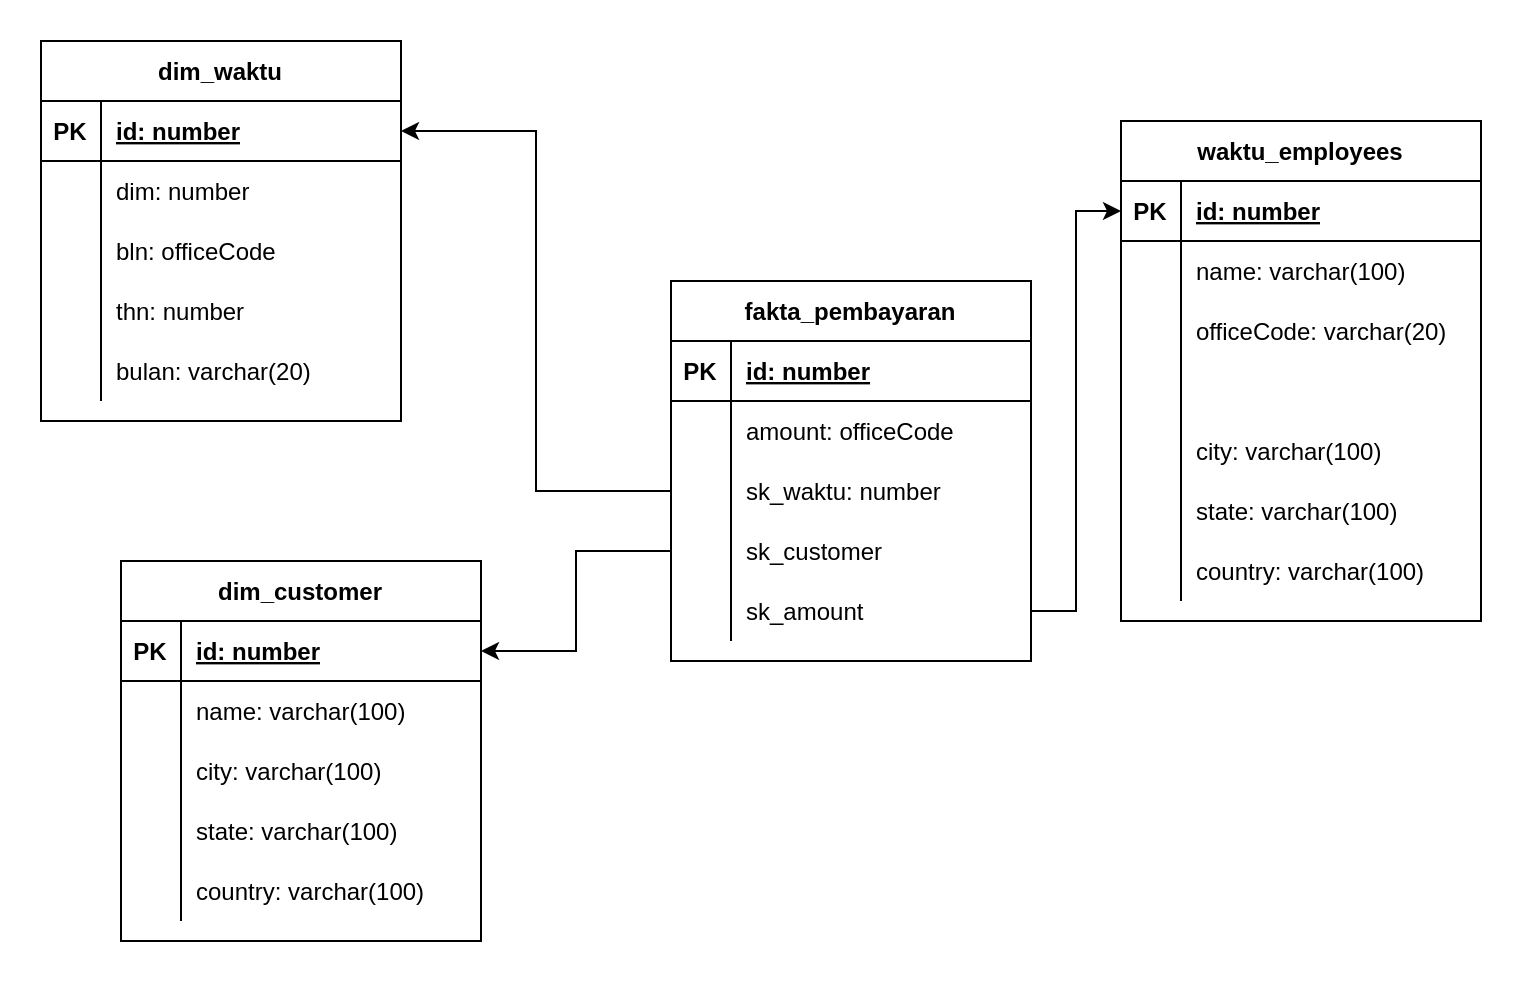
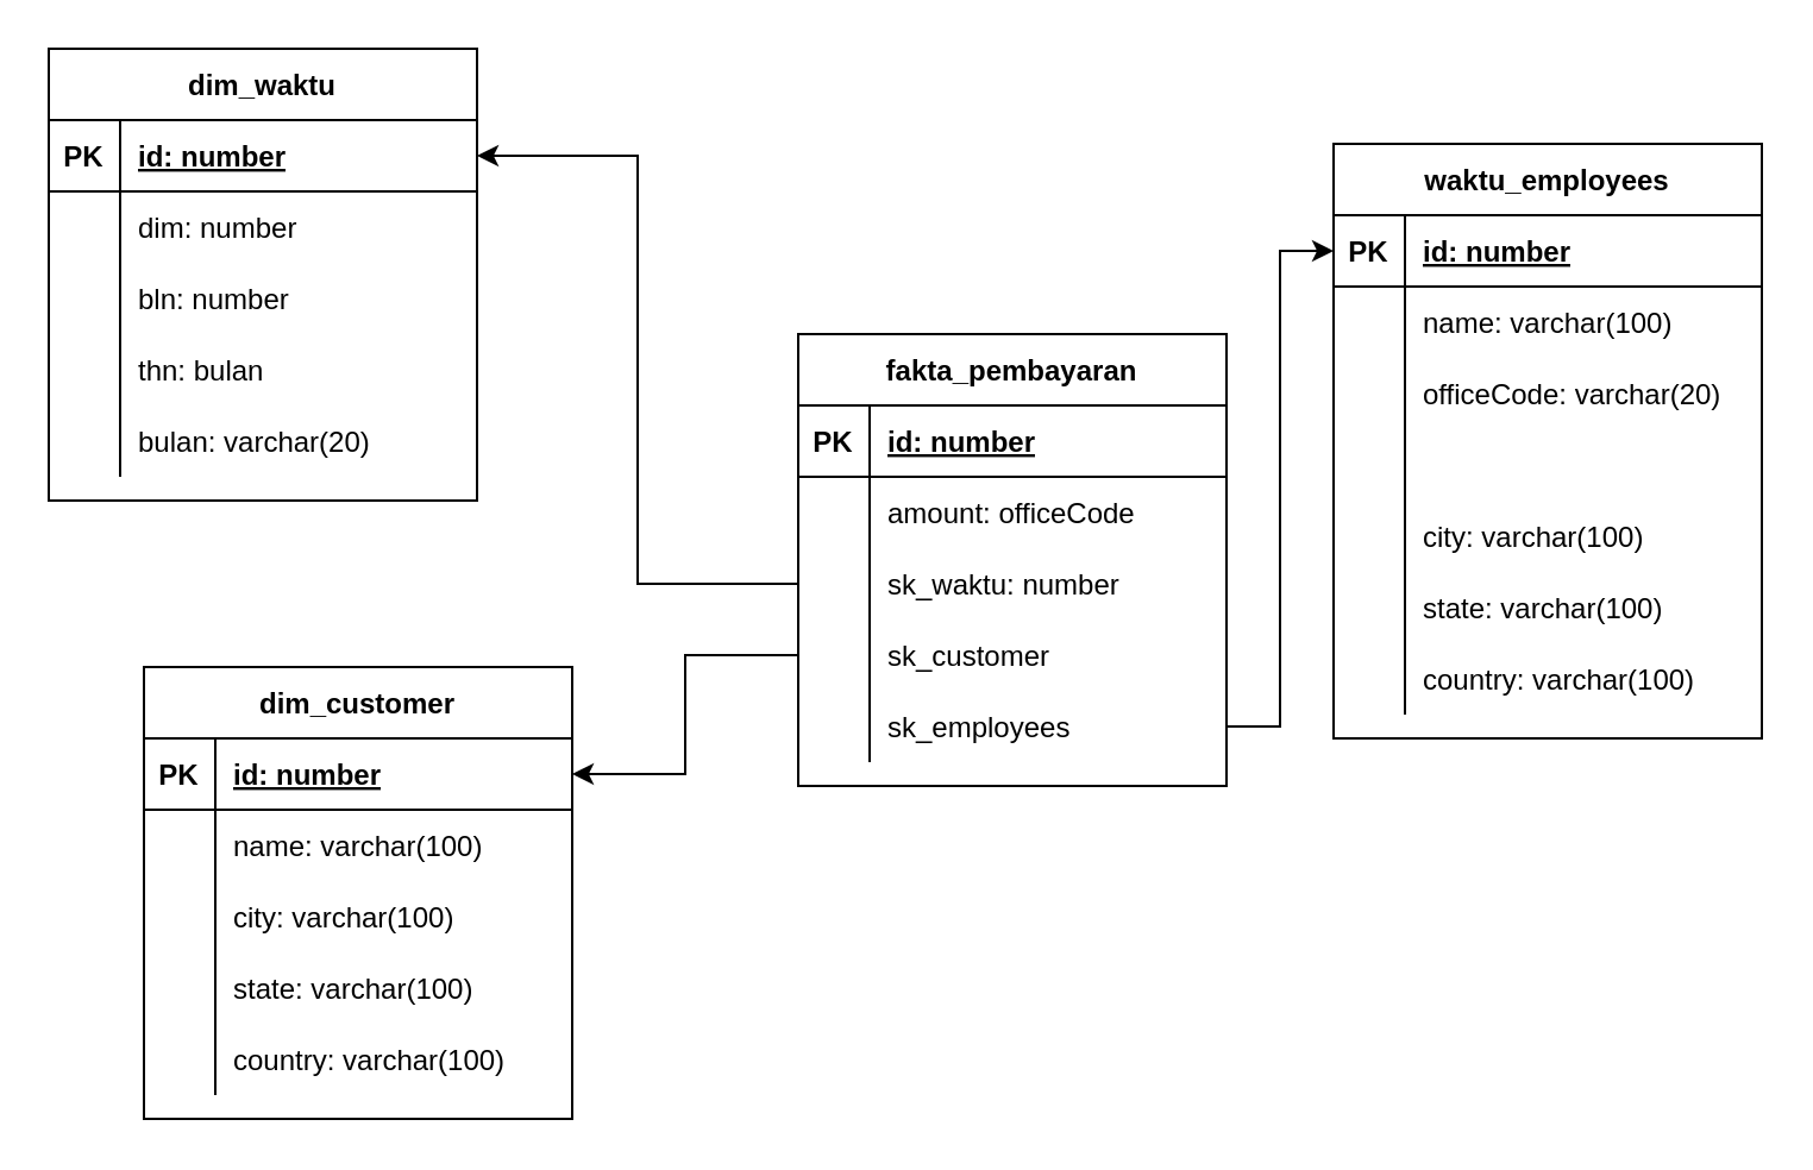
- <mxCell id="11" value="bln: officeCode" style="shape=partialRectangle;connectable=0;fillColor=none;top=0;left=0;bottom=0;right=0;align=left;spacingLeft=6;overflow=hidden;" vertex="1" parent="9"><mxGeometry x="30" width="150" height="30" as="geometry" /></mxCell>
+ <mxCell id="11" value="bln: number" style="shape=partialRectangle;connectable=0;fillColor=none;top=0;left=0;bottom=0;right=0;align=left;spacingLeft=6;overflow=hidden;" vertex="1" parent="9"><mxGeometry x="30" width="150" height="30" as="geometry" /></mxCell>
- <mxCell id="14" value="thn: number" style="shape=partialRectangle;connectable=0;fillColor=none;top=0;left=0;bottom=0;right=0;align=left;spacingLeft=6;overflow=hidden;" vertex="1" parent="12"><mxGeometry x="30" width="150" height="30" as="geometry" /></mxCell>
+ <mxCell id="14" value="thn: bulan" style="shape=partialRectangle;connectable=0;fillColor=none;top=0;left=0;bottom=0;right=0;align=left;spacingLeft=6;overflow=hidden;" vertex="1" parent="12"><mxGeometry x="30" width="150" height="30" as="geometry" /></mxCell>
- <mxCell id="33" value="sk_amount" style="shape=partialRectangle;connectable=0;fillColor=none;top=0;left=0;bottom=0;right=0;align=left;spacingLeft=6;overflow=hidden;" vertex="1" parent="31"><mxGeometry x="30" width="150" height="30" as="geometry" /></mxCell>
+ <mxCell id="33" value="sk_employees" style="shape=partialRectangle;connectable=0;fillColor=none;top=0;left=0;bottom=0;right=0;align=left;spacingLeft=6;overflow=hidden;" vertex="1" parent="31"><mxGeometry x="30" width="150" height="30" as="geometry" /></mxCell>
